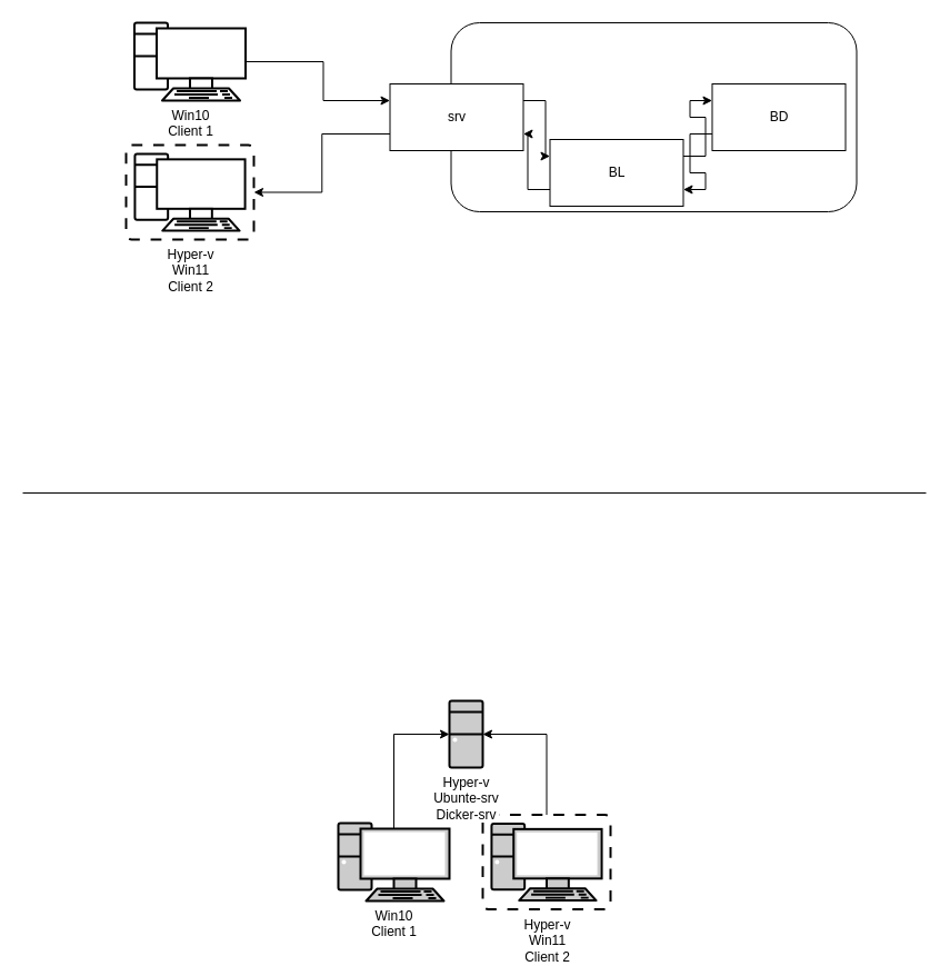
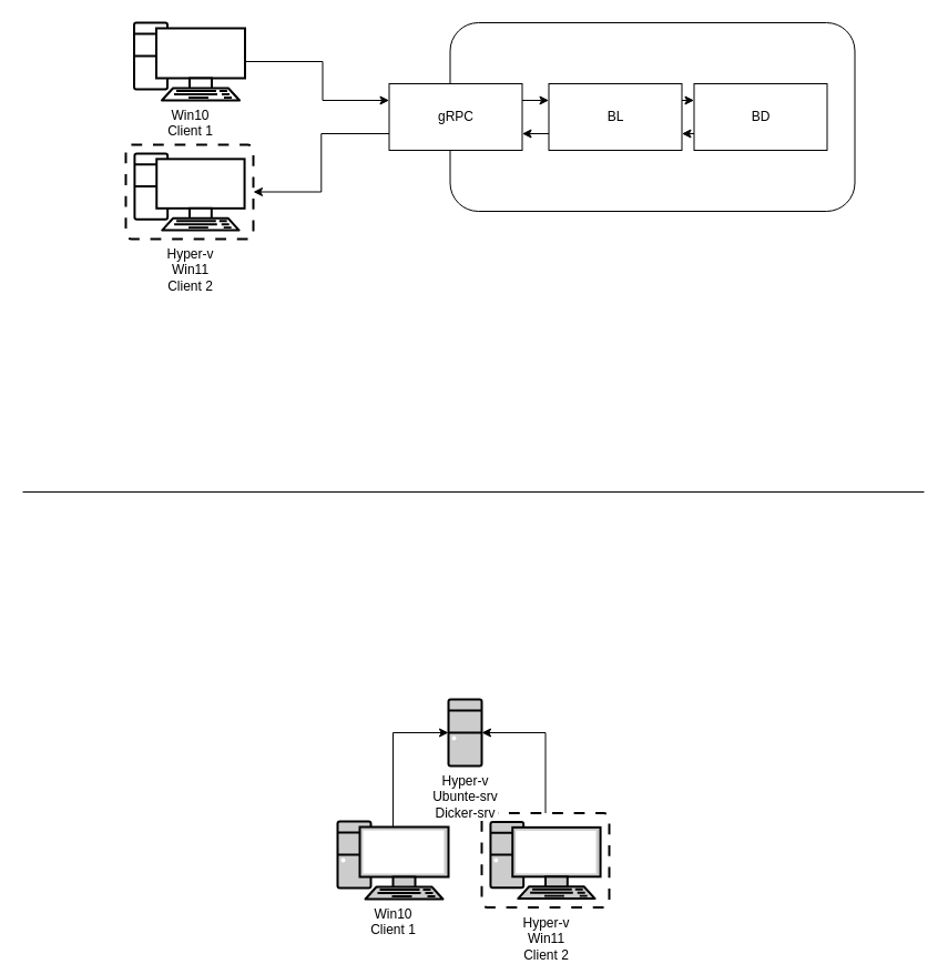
- <mxCell id="10" value="srv" style="rounded=0;whiteSpace=wrap;html=1;labelBackgroundColor=default;fontColor=default;strokeColor=default;fillColor=default;" vertex="1" parent="1"><mxGeometry x="350.5" y="75" width="120" height="60" as="geometry" /></mxCell>
+ <mxCell id="10" value="gRPC" style="rounded=0;whiteSpace=wrap;html=1;labelBackgroundColor=default;fontColor=default;strokeColor=default;fillColor=default;" vertex="1" parent="1"><mxGeometry x="350.5" y="75" width="120" height="60" as="geometry" /></mxCell>
- <mxCell id="15" value="BD" style="rounded=0;whiteSpace=wrap;html=1;labelBackgroundColor=default;fontColor=default;strokeColor=default;fillColor=default;" vertex="1" parent="1"><mxGeometry x="640.5" y="75" width="120" height="60" as="geometry" /></mxCell>
+ <mxCell id="15" value="BD" style="rounded=0;whiteSpace=wrap;html=1;labelBackgroundColor=default;fontColor=default;strokeColor=default;fillColor=default;" vertex="1" parent="1"><mxGeometry x="625.5" y="75" width="120" height="60" as="geometry" /></mxCell>
- <mxCell id="13" value="BL" style="rounded=0;whiteSpace=wrap;html=1;labelBackgroundColor=default;fontColor=default;strokeColor=default;fillColor=default;" vertex="1" parent="1"><mxGeometry x="494.5" y="125" width="120" height="60" as="geometry" /></mxCell>
+ <mxCell id="13" value="BL" style="rounded=0;whiteSpace=wrap;html=1;labelBackgroundColor=default;fontColor=default;strokeColor=default;fillColor=default;" vertex="1" parent="1"><mxGeometry x="494.5" y="75" width="120" height="60" as="geometry" /></mxCell>
